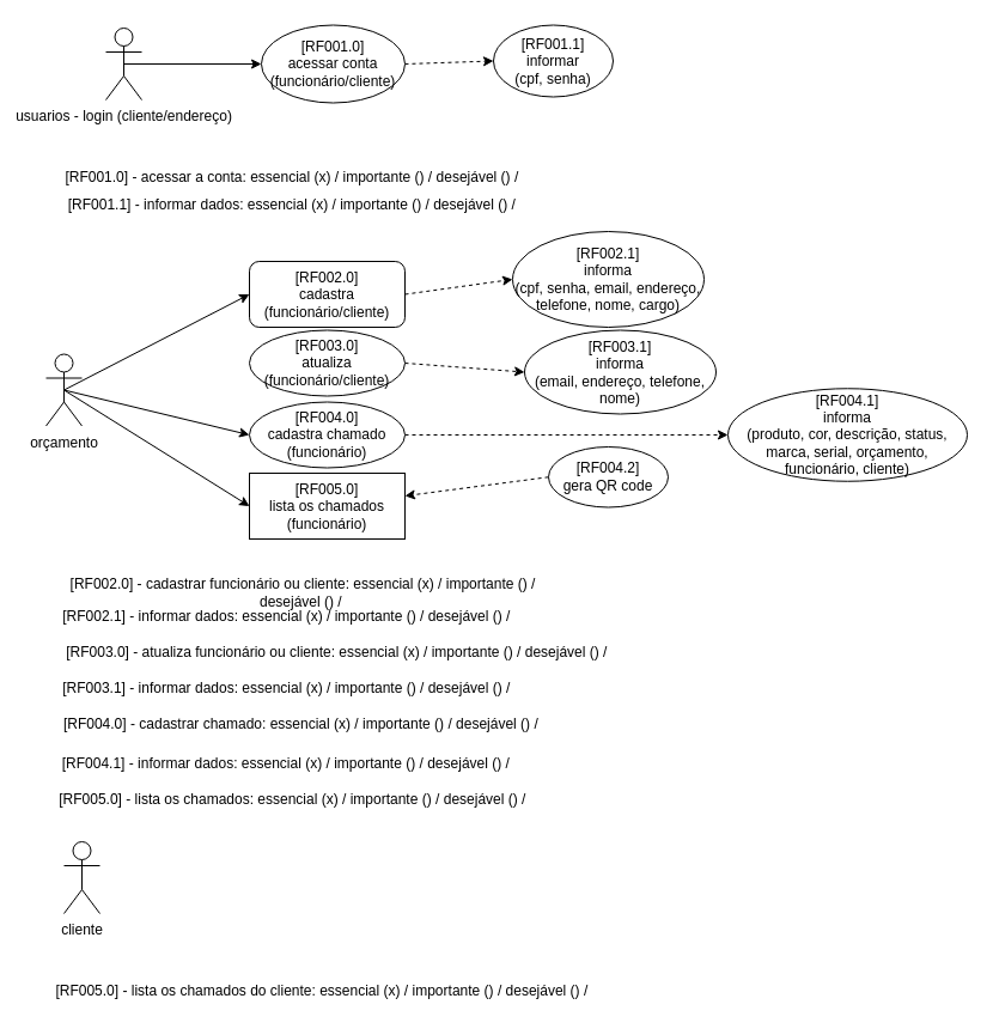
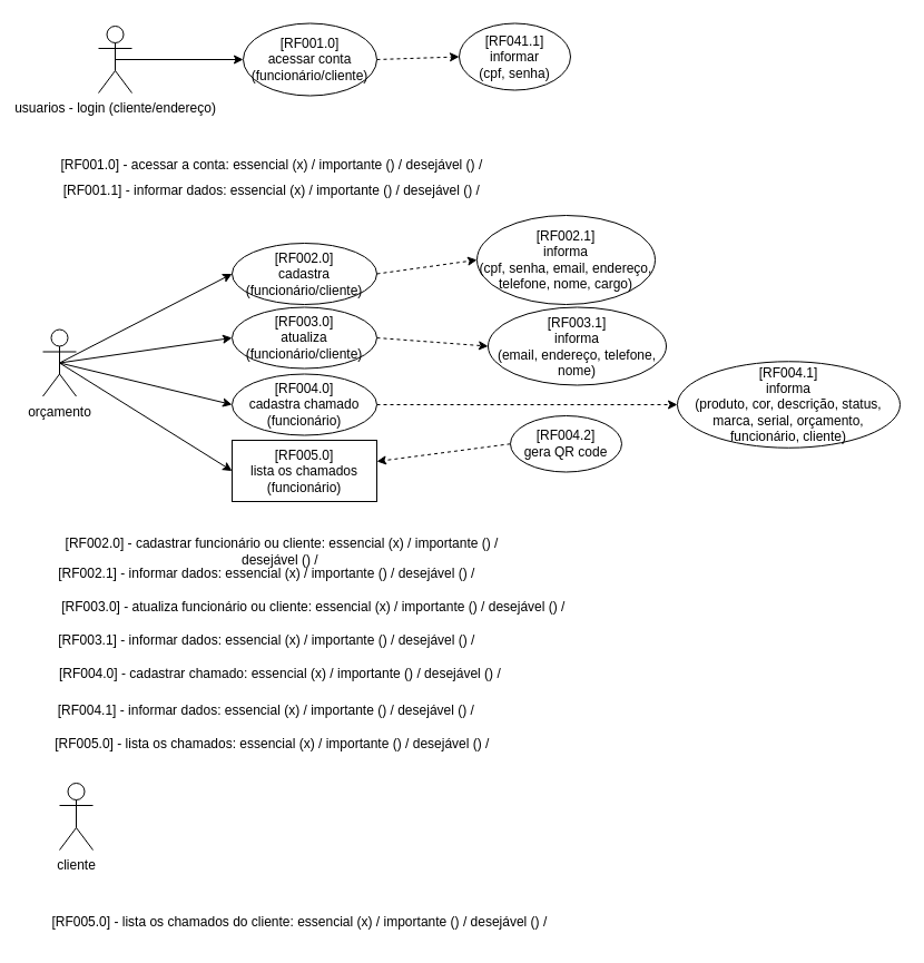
- <mxCell id="6" value="[RF001.1]&lt;br&gt;informar &lt;br&gt;(cpf, senha)" style="ellipse;whiteSpace=wrap;html=1;" vertex="1" parent="1"><mxGeometry x="412" y="20.5" width="100" height="60" as="geometry" /></mxCell>
+ <mxCell id="6" value="[RF041.1]&lt;br&gt;informar &lt;br&gt;(cpf, senha)" style="ellipse;whiteSpace=wrap;html=1;" vertex="1" parent="1"><mxGeometry x="412" y="20.5" width="100" height="60" as="geometry" /></mxCell>
- <mxCell id="13" value="[RF002.0]&lt;br&gt;cadastra&lt;br&gt;(funcionário/cliente)" style="whiteSpace=wrap;html=1;rounded=1;" vertex="1" parent="1"><mxGeometry x="208" y="218" width="130" height="55" as="geometry" /></mxCell>
+ <mxCell id="13" value="[RF002.0]&lt;br&gt;cadastra&lt;br&gt;(funcionário/cliente)" style="ellipse;whiteSpace=wrap;html=1;" vertex="1" parent="1"><mxGeometry x="208" y="218" width="130" height="55" as="geometry" /></mxCell>
+ <mxCell id="8" style="edgeStyle=none;rounded=0;orthogonalLoop=1;jettySize=auto;html=1;exitX=0.5;exitY=0.5;exitDx=0;exitDy=0;exitPerimeter=0;entryX=0;entryY=0.5;entryDx=0;entryDy=0;" edge="1" parent="1" source="11" target="16"><mxGeometry relative="1" as="geometry" /></mxCell>
